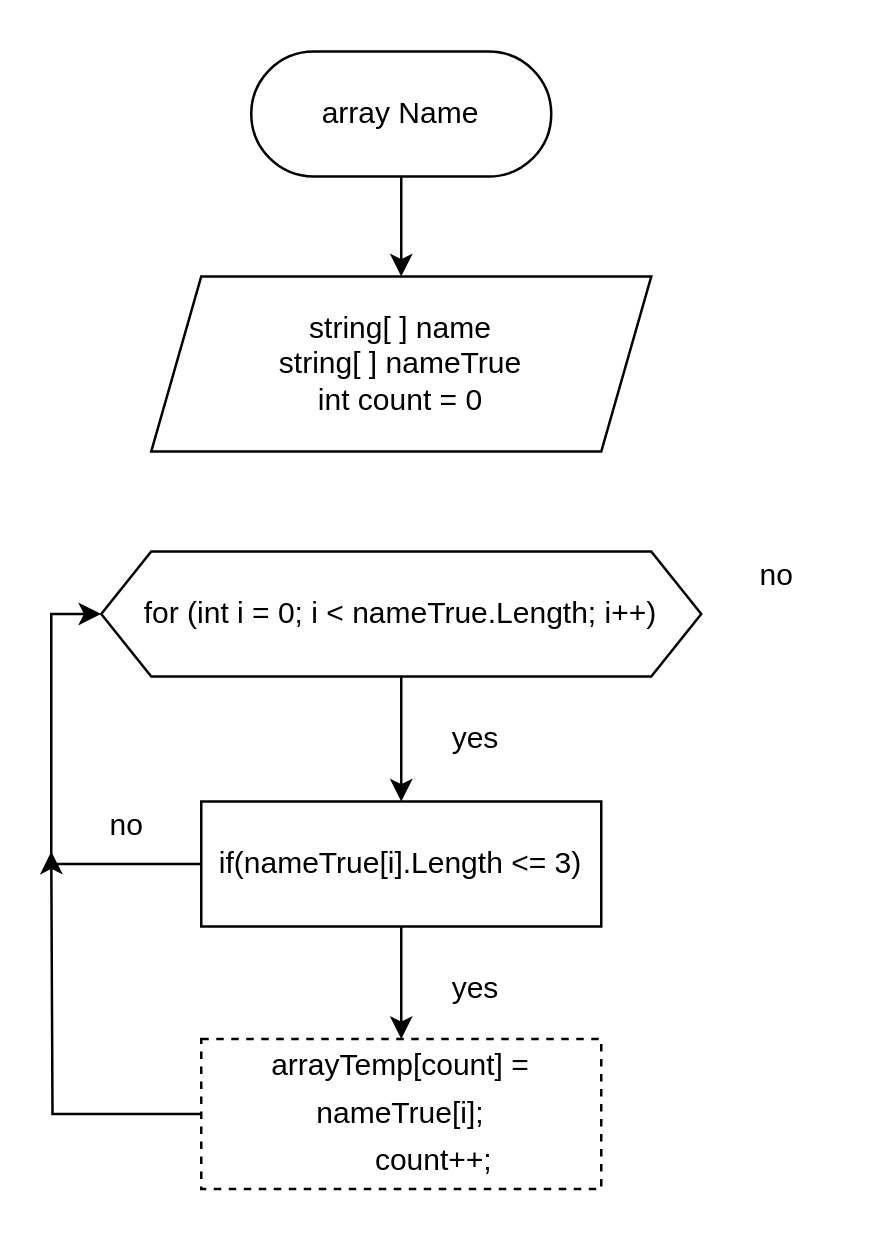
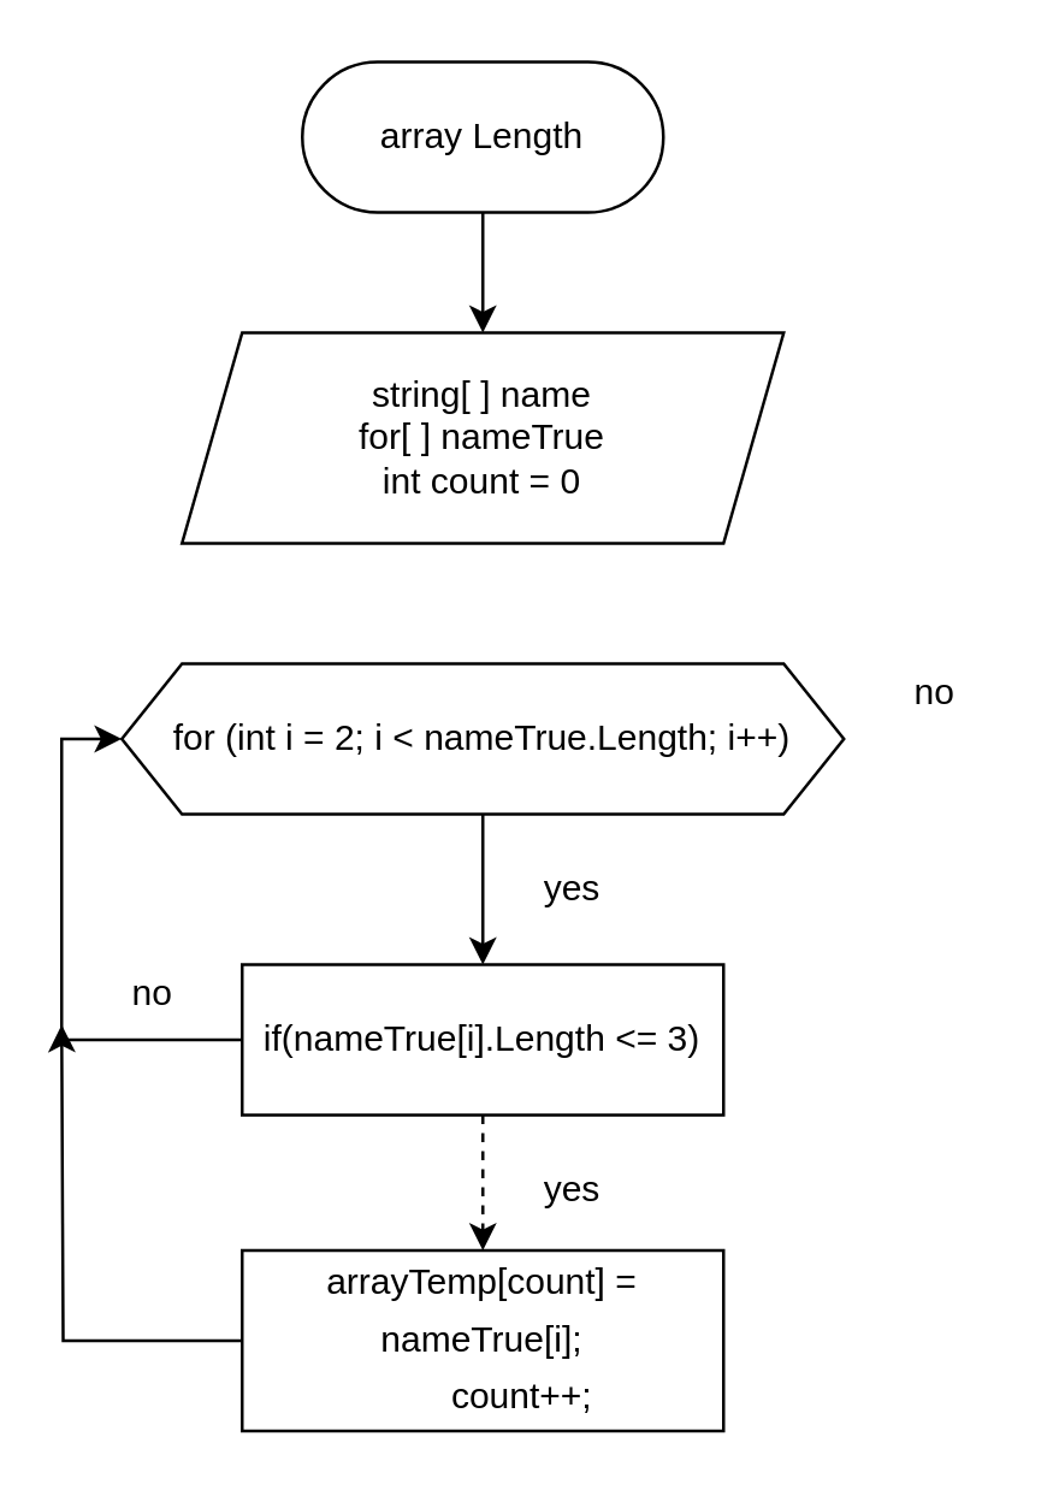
- <mxCell id="3" value="array Name" style="rounded=1;whiteSpace=wrap;html=1;arcSize=50;" parent="1" vertex="1"><mxGeometry x="100" y="20" width="120" height="50" as="geometry" /></mxCell>
+ <mxCell id="3" value="array Length" style="rounded=1;whiteSpace=wrap;html=1;arcSize=50;" parent="1" vertex="1"><mxGeometry x="100" y="20" width="120" height="50" as="geometry" /></mxCell>
- <mxCell id="4" value="&lt;span style=&quot;background-color: rgb(255, 255, 255);&quot;&gt;string[ ] name&lt;br&gt;&lt;/span&gt;&lt;span style=&quot;background-color: rgb(255, 255, 255);&quot;&gt;string[ ]&amp;nbsp;&lt;/span&gt;&lt;span style=&quot;background-color: rgb(255, 255, 255);&quot;&gt;nameTrue&lt;br&gt;int count = 0&lt;/span&gt;" style="shape=parallelogram;perimeter=parallelogramPerimeter;whiteSpace=wrap;html=1;fixedSize=1;rounded=1;arcSize=0;fontColor=#000000;" parent="1" vertex="1"><mxGeometry x="60" y="110" width="200" height="70" as="geometry" /></mxCell>
+ <mxCell id="4" value="&lt;span style=&quot;background-color: rgb(255, 255, 255);&quot;&gt;string[ ] name&lt;br&gt;&lt;/span&gt;&lt;span style=&quot;background-color: rgb(255, 255, 255);&quot;&gt;for[ ]&amp;nbsp;&lt;/span&gt;&lt;span style=&quot;background-color: rgb(255, 255, 255);&quot;&gt;nameTrue&lt;br&gt;int count = 0&lt;/span&gt;" style="shape=parallelogram;perimeter=parallelogramPerimeter;whiteSpace=wrap;html=1;fixedSize=1;rounded=1;arcSize=0;fontColor=#000000;" parent="1" vertex="1"><mxGeometry x="60" y="110" width="200" height="70" as="geometry" /></mxCell>
- <mxCell id="9" value="&lt;div style=&quot;line-height: 19px;&quot;&gt;&lt;span style=&quot;background-color: rgb(255, 255, 255);&quot;&gt;&lt;font style=&quot;font-size: 12px;&quot;&gt;for (int i = 0; i &amp;lt;&amp;nbsp;&lt;/font&gt;&lt;/span&gt;nameTrue.Length; i++)&lt;/div&gt;" style="shape=hexagon;perimeter=hexagonPerimeter2;whiteSpace=wrap;html=1;fixedSize=1;labelBackgroundColor=#FFFFFF;fontFamily=Helvetica;fontSize=12;fontColor=#000000;fillColor=none;" parent="1" vertex="1"><mxGeometry x="40" y="220" width="240" height="50" as="geometry" /></mxCell>
+ <mxCell id="9" value="&lt;div style=&quot;line-height: 19px;&quot;&gt;&lt;span style=&quot;background-color: rgb(255, 255, 255);&quot;&gt;&lt;font style=&quot;font-size: 12px;&quot;&gt;for (int i = 2; i &amp;lt;&amp;nbsp;&lt;/font&gt;&lt;/span&gt;nameTrue.Length; i++)&lt;/div&gt;" style="shape=hexagon;perimeter=hexagonPerimeter2;whiteSpace=wrap;html=1;fixedSize=1;labelBackgroundColor=#FFFFFF;fontFamily=Helvetica;fontSize=12;fontColor=#000000;fillColor=none;" parent="1" vertex="1"><mxGeometry x="40" y="220" width="240" height="50" as="geometry" /></mxCell>
- <mxCell id="6" value="" style="edgeStyle=orthogonalEdgeStyle;rounded=0;orthogonalLoop=1;jettySize=auto;html=1;fontFamily=Helvetica;fontSize=12;fontColor=#000000;" parent="1" source="7" target="11" edge="1"><mxGeometry relative="1" as="geometry" /></mxCell>
+ <mxCell id="6" value="" style="edgeStyle=orthogonalEdgeStyle;rounded=0;orthogonalLoop=1;jettySize=auto;html=1;fontFamily=Helvetica;fontSize=12;fontColor=#000000;dashed=1;" parent="1" source="7" target="11" edge="1"><mxGeometry relative="1" as="geometry" /></mxCell>
- <mxCell id="11" value="&lt;div style=&quot;line-height: 19px;&quot;&gt;&lt;div style=&quot;&quot;&gt;&lt;span style=&quot;background-color: rgb(255, 255, 255);&quot;&gt;&lt;font color=&quot;#000000&quot; style=&quot;font-size: 12px;&quot;&gt;arrayTemp[count] = nameTrue[i];&lt;/font&gt;&lt;/span&gt;&lt;/div&gt;&lt;div style=&quot;&quot;&gt;&lt;span style=&quot;background-color: rgb(255, 255, 255);&quot;&gt;&lt;font color=&quot;#000000&quot; style=&quot;font-size: 12px;&quot;&gt;&amp;nbsp; &amp;nbsp; &amp;nbsp; &amp;nbsp; count++;&lt;/font&gt;&lt;/span&gt;&lt;/div&gt;&lt;/div&gt;" style="whiteSpace=wrap;html=1;rounded=1;arcSize=0;dashed=1;" parent="1" vertex="1"><mxGeometry x="80" y="415" width="160" height="60" as="geometry" /></mxCell>
+ <mxCell id="11" value="&lt;div style=&quot;line-height: 19px;&quot;&gt;&lt;div style=&quot;&quot;&gt;&lt;span style=&quot;background-color: rgb(255, 255, 255);&quot;&gt;&lt;font color=&quot;#000000&quot; style=&quot;font-size: 12px;&quot;&gt;arrayTemp[count] = nameTrue[i];&lt;/font&gt;&lt;/span&gt;&lt;/div&gt;&lt;div style=&quot;&quot;&gt;&lt;span style=&quot;background-color: rgb(255, 255, 255);&quot;&gt;&lt;font color=&quot;#000000&quot; style=&quot;font-size: 12px;&quot;&gt;&amp;nbsp; &amp;nbsp; &amp;nbsp; &amp;nbsp; count++;&lt;/font&gt;&lt;/span&gt;&lt;/div&gt;&lt;/div&gt;" style="whiteSpace=wrap;html=1;rounded=1;arcSize=0;" parent="1" vertex="1"><mxGeometry x="80" y="415" width="160" height="60" as="geometry" /></mxCell>
